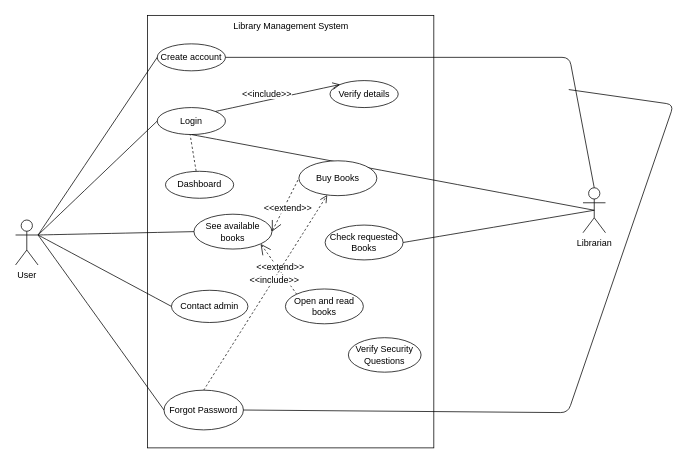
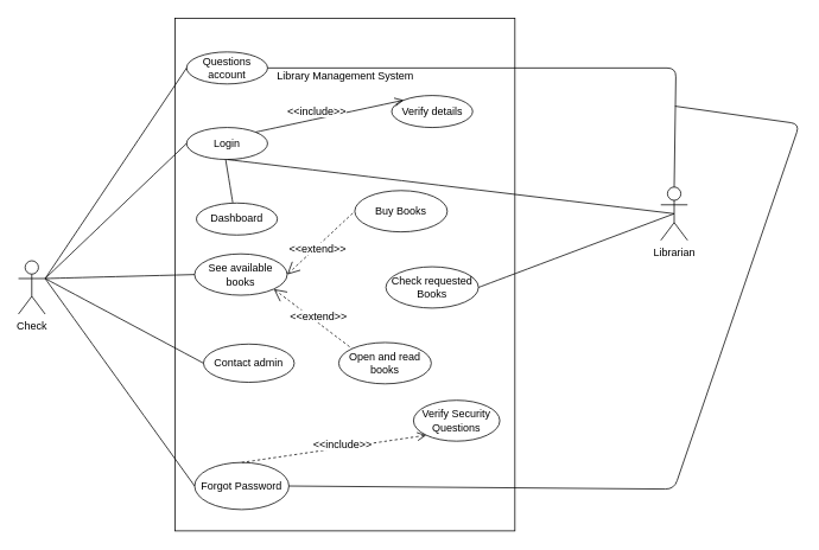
- <mxCell id="3" value="Library Management System" style="text;html=1;align=center;verticalAlign=middle;whiteSpace=wrap;rounded=0;" vertex="1" parent="1"><mxGeometry x="309" y="20" width="157" height="30" as="geometry" /></mxCell>
+ <mxCell id="3" value="Library Management System" style="text;html=1;align=center;verticalAlign=middle;whiteSpace=wrap;rounded=0;" vertex="1" parent="1"><mxGeometry x="309" y="70" width="157" height="30" as="geometry" /></mxCell>
- <mxCell id="25" value="Create account" style="ellipse;whiteSpace=wrap;html=1;" vertex="1" parent="1"><mxGeometry x="209" y="58" width="91" height="36" as="geometry" /></mxCell>
+ <mxCell id="25" value="Questions account" style="ellipse;whiteSpace=wrap;html=1;" vertex="1" parent="1"><mxGeometry x="209" y="58" width="91" height="36" as="geometry" /></mxCell>
- <mxCell id="11" value="" style="endArrow=none;html=1;rounded=0;fontSize=12;startSize=8;endSize=8;curved=1;exitX=0.449;exitY=-0.012;exitDx=0;exitDy=0;exitPerimeter=0;entryX=0.482;entryY=1;entryDx=0;entryDy=0;entryPerimeter=0;dashed=1;" edge="1" parent="1" source="10" target="6"><mxGeometry width="50" height="50" relative="1" as="geometry"><mxPoint x="491" y="338" as="sourcePoint" /><mxPoint x="258" y="139" as="targetPoint" /></mxGeometry></mxCell>
+ <mxCell id="11" value="" style="endArrow=none;html=1;rounded=0;fontSize=12;startSize=8;endSize=8;curved=1;exitX=0.449;exitY=-0.012;exitDx=0;exitDy=0;exitPerimeter=0;entryX=0.482;entryY=1;entryDx=0;entryDy=0;entryPerimeter=0;" edge="1" parent="1" source="10" target="6"><mxGeometry width="50" height="50" relative="1" as="geometry"><mxPoint x="491" y="338" as="sourcePoint" /><mxPoint x="258" y="139" as="targetPoint" /></mxGeometry></mxCell>
- <mxCell id="5" value="Librarian" style="shape=umlActor;verticalLabelPosition=bottom;verticalAlign=top;html=1;outlineConnect=0;" vertex="1" parent="1"><mxGeometry x="777" y="250" width="30" height="60" as="geometry" /></mxCell>
+ <mxCell id="5" value="Librarian" style="shape=umlActor;verticalLabelPosition=bottom;verticalAlign=top;html=1;outlineConnect=0;" vertex="1" parent="1"><mxGeometry x="742" y="210" width="30" height="60" as="geometry" /></mxCell>
- <mxCell id="13" value="See available books" style="ellipse;whiteSpace=wrap;html=1;" vertex="1" parent="1"><mxGeometry x="258" y="285.25" width="104" height="46.5" as="geometry" /></mxCell>
+ <mxCell id="13" value="See available books" style="ellipse;whiteSpace=wrap;html=1;" vertex="1" parent="1"><mxGeometry x="218" y="285.25" width="104" height="46.5" as="geometry" /></mxCell>
- <mxCell id="4" value="User" style="shape=umlActor;verticalLabelPosition=bottom;verticalAlign=top;html=1;outlineConnect=0;" vertex="1" parent="1"><mxGeometry x="20" y="293" width="30" height="60" as="geometry" /></mxCell>
+ <mxCell id="4" value="Check" style="shape=umlActor;verticalLabelPosition=bottom;verticalAlign=top;html=1;outlineConnect=0;" vertex="1" parent="1"><mxGeometry x="20" y="293" width="30" height="60" as="geometry" /></mxCell>
- <mxCell id="30" value="&amp;lt;&amp;lt;include&amp;gt;&amp;gt;" style="html=1;verticalAlign=bottom;labelBackgroundColor=default;endArrow=open;endFill=0;dashed=1;rounded=0;fontSize=12;startSize=8;endSize=8;curved=1;exitX=0.5;exitY=0;exitDx=0;exitDy=0;" edge="1" parent="1" source="9" target="14"><mxGeometry x="0.077" y="-6" width="160" relative="1" as="geometry"><mxPoint x="444" y="419" as="sourcePoint" /><mxPoint x="604" y="419" as="targetPoint" /><mxPoint as="offset" /></mxGeometry></mxCell>
+ <mxCell id="30" value="&amp;lt;&amp;lt;include&amp;gt;&amp;gt;" style="html=1;verticalAlign=bottom;labelBackgroundColor=default;endArrow=open;endFill=0;dashed=1;rounded=0;fontSize=12;startSize=8;endSize=8;curved=1;entryX=0;entryY=1;entryDx=0;entryDy=0;exitX=0.5;exitY=0;exitDx=0;exitDy=0;" edge="1" parent="1" source="9" target="29"><mxGeometry x="0.077" y="-6" width="160" relative="1" as="geometry"><mxPoint x="444" y="419" as="sourcePoint" /><mxPoint x="604" y="419" as="targetPoint" /><mxPoint as="offset" /></mxGeometry></mxCell>
